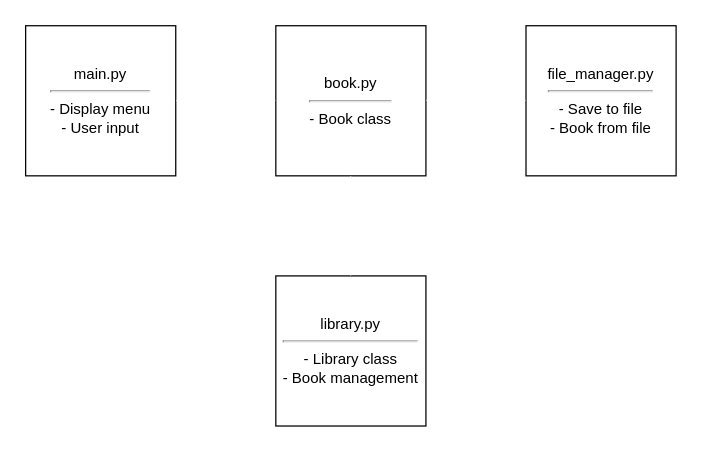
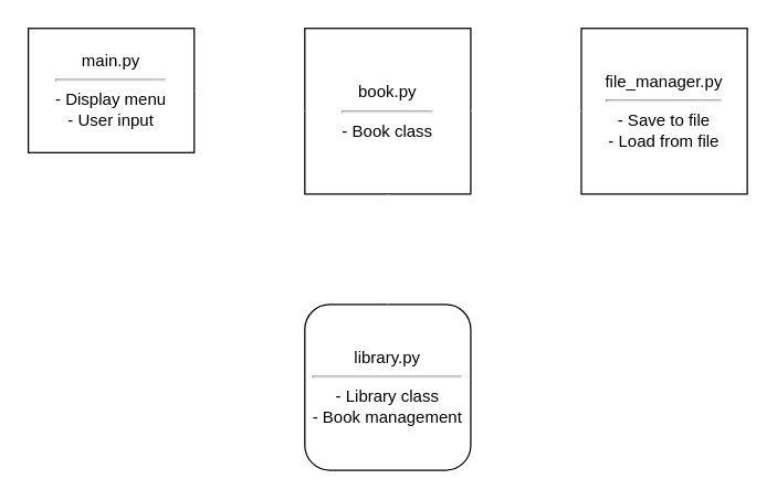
- <mxCell id="2" value="main.py&lt;div&gt;&lt;hr&gt;- Display menu&lt;/div&gt;&lt;div&gt;&lt;span class=&quot;hljs-operator&quot;&gt;-&lt;/span&gt; &lt;span class=&quot;hljs-keyword&quot;&gt;User&lt;/span&gt; input&lt;br&gt;&lt;/div&gt;" style="whiteSpace=wrap;html=1;aspect=fixed;" vertex="1" parent="1"><mxGeometry x="20" y="20" width="120" height="120" as="geometry" /></mxCell>
+ <mxCell id="2" value="main.py&lt;div&gt;&lt;hr&gt;- Display menu&lt;/div&gt;&lt;div&gt;&lt;span class=&quot;hljs-operator&quot;&gt;-&lt;/span&gt; &lt;span class=&quot;hljs-keyword&quot;&gt;User&lt;/span&gt; input&lt;br&gt;&lt;/div&gt;" style="whiteSpace=wrap;html=1;aspect=fixed;" vertex="1" parent="1"><mxGeometry x="20" y="20" width="120" height="90" as="geometry" /></mxCell>
- <mxCell id="4" value="file_manager.py&lt;div&gt;&lt;hr&gt;- Save to file &lt;/div&gt;&lt;div&gt;&lt;span class=&quot;hljs-operator&quot;&gt;-&lt;/span&gt; Book &lt;span class=&quot;hljs-keyword&quot;&gt;from&lt;/span&gt; file&lt;br&gt;&lt;/div&gt;" style="whiteSpace=wrap;html=1;aspect=fixed;" vertex="1" parent="1"><mxGeometry x="420" y="20" width="120" height="120" as="geometry" /></mxCell>
+ <mxCell id="4" value="file_manager.py&lt;div&gt;&lt;hr&gt;- Save to file &lt;/div&gt;&lt;div&gt;&lt;span class=&quot;hljs-operator&quot;&gt;-&lt;/span&gt; Load &lt;span class=&quot;hljs-keyword&quot;&gt;from&lt;/span&gt; file&lt;br&gt;&lt;/div&gt;" style="whiteSpace=wrap;html=1;aspect=fixed;" vertex="1" parent="1"><mxGeometry x="420" y="20" width="120" height="120" as="geometry" /></mxCell>
- <mxCell id="5" value="library.py&lt;div&gt;&lt;hr&gt;- Library class&lt;/div&gt;&lt;div&gt;&lt;span class=&quot;hljs-operator&quot;&gt;-&lt;/span&gt;&amp;nbsp;Book management&lt;br&gt;&lt;/div&gt;" style="whiteSpace=wrap;html=1;aspect=fixed;" vertex="1" parent="1"><mxGeometry x="220" y="220" width="120" height="120" as="geometry" /></mxCell>
+ <mxCell id="5" value="library.py&lt;div&gt;&lt;hr&gt;- Library class&lt;/div&gt;&lt;div&gt;&lt;span class=&quot;hljs-operator&quot;&gt;-&lt;/span&gt;&amp;nbsp;Book management&lt;br&gt;&lt;/div&gt;" style="whiteSpace=wrap;html=1;aspect=fixed;rounded=1;" vertex="1" parent="1"><mxGeometry x="220" y="220" width="120" height="120" as="geometry" /></mxCell>
